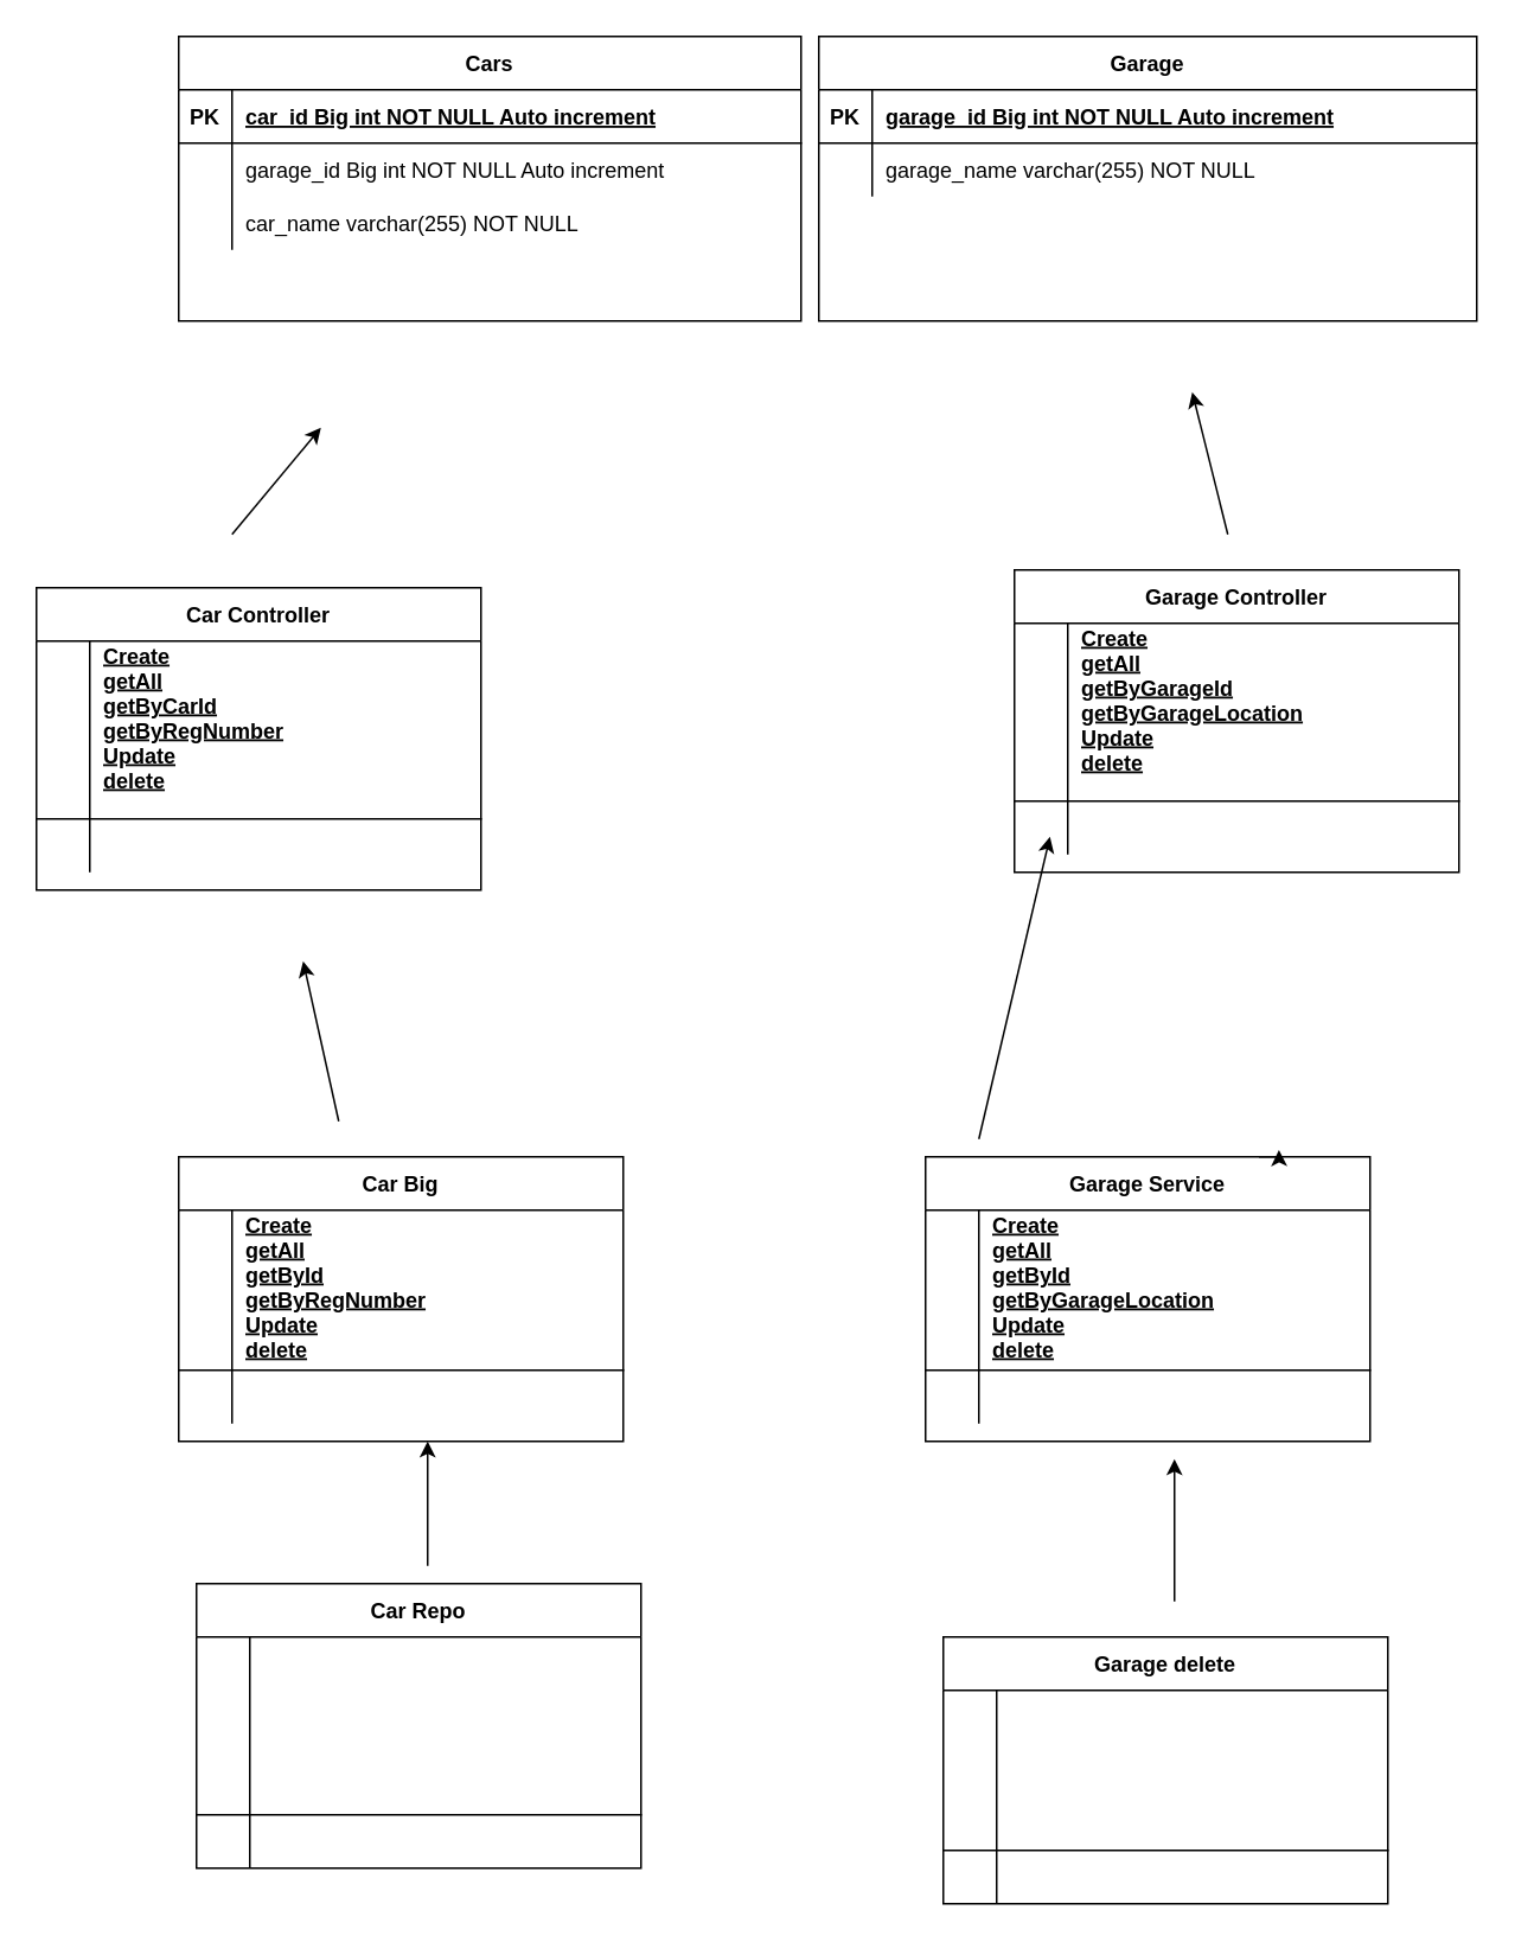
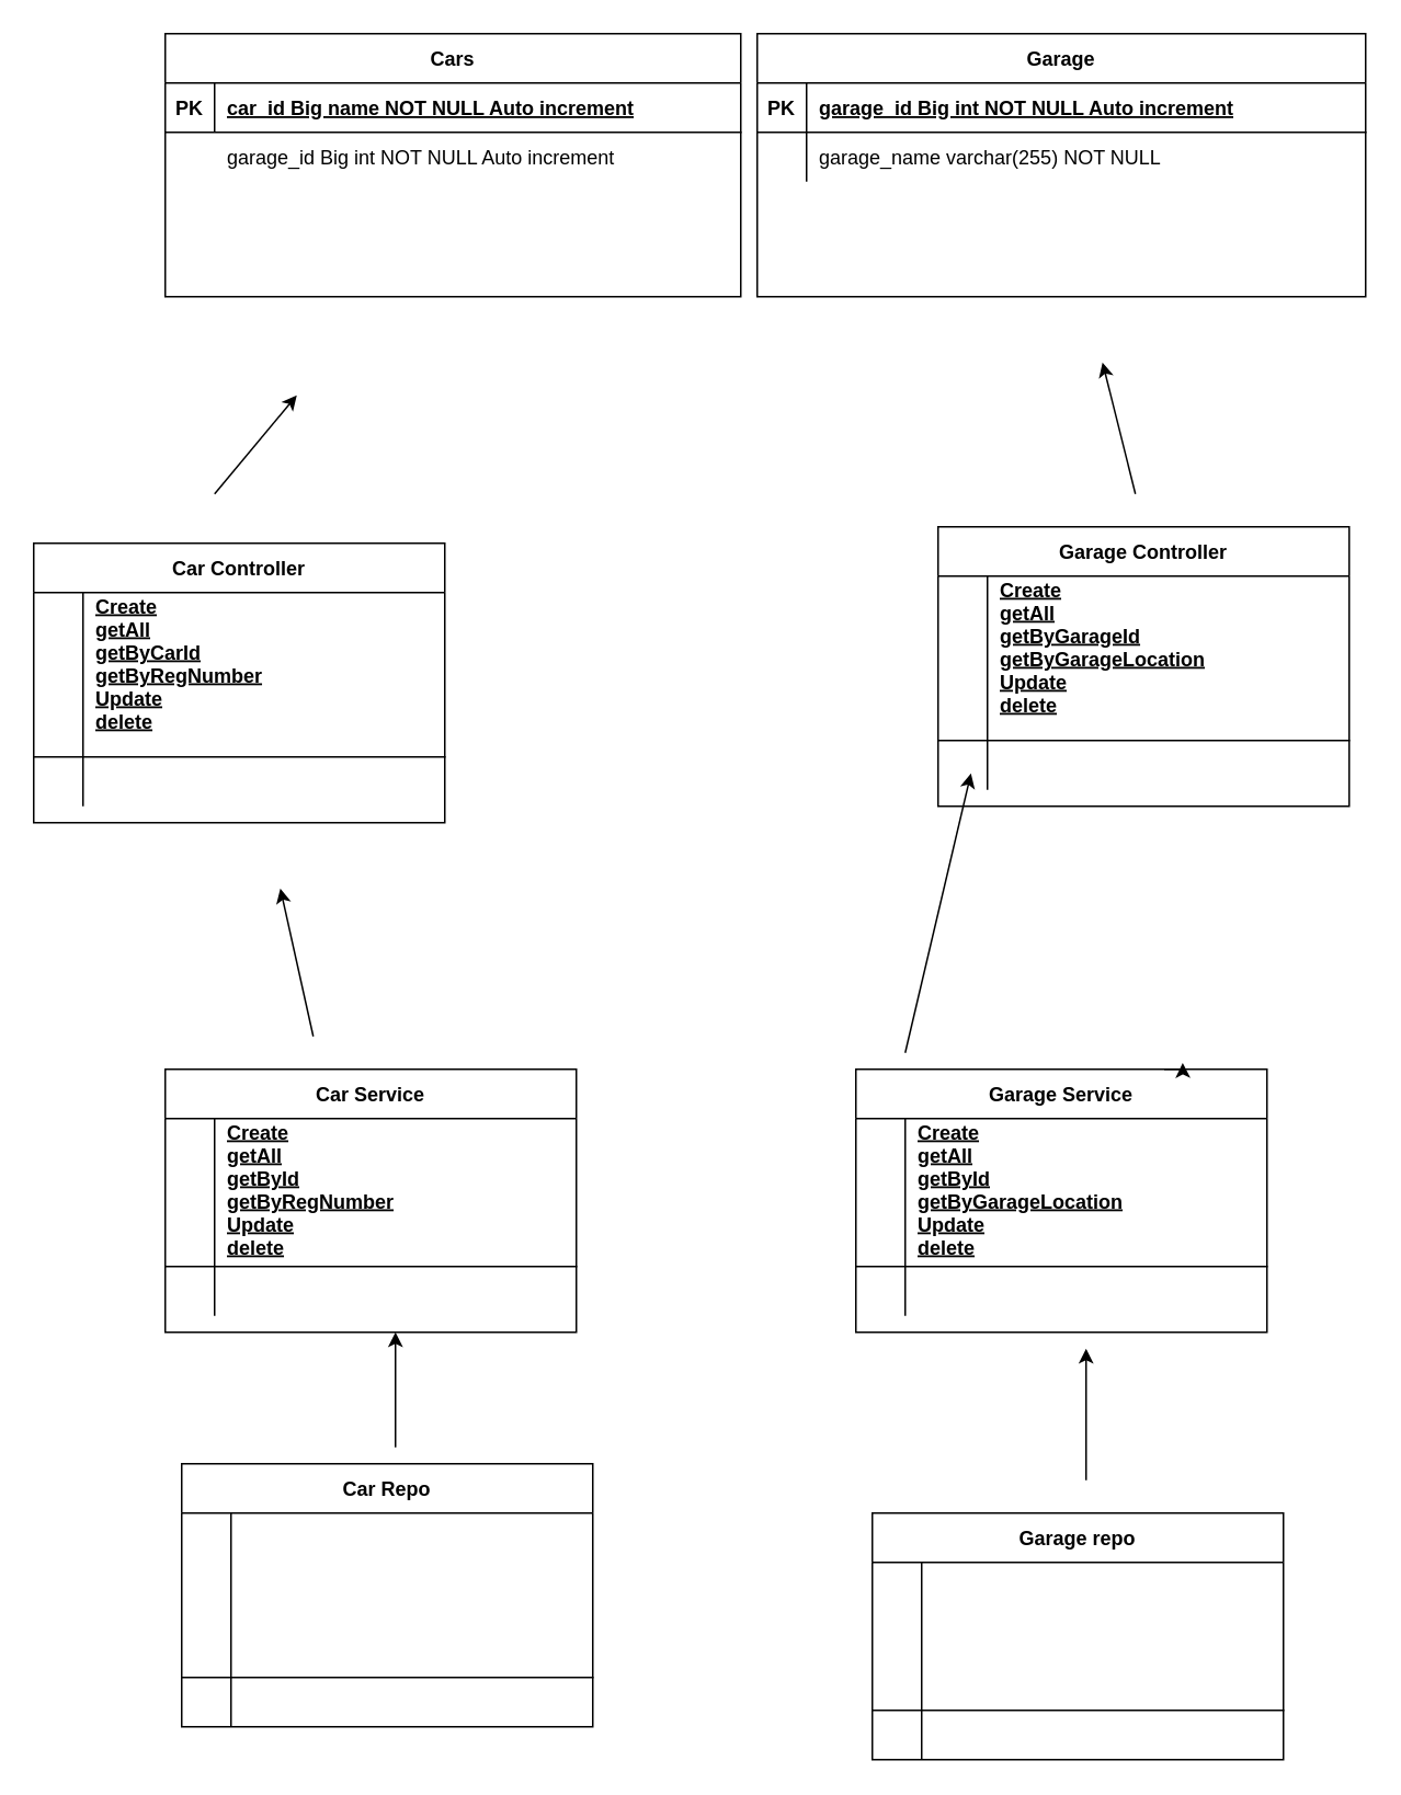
- <mxCell id="28" value="car_id Big int NOT NULL Auto increment" style="shape=partialRectangle;overflow=hidden;connectable=0;fillColor=none;top=0;left=0;bottom=0;right=0;align=left;spacingLeft=6;fontStyle=5;" vertex="1" parent="26"><mxGeometry x="30" width="320" height="30" as="geometry"><mxRectangle width="320" height="30" as="alternateBounds" /></mxGeometry></mxCell>
+ <mxCell id="28" value="car_id Big name NOT NULL Auto increment" style="shape=partialRectangle;overflow=hidden;connectable=0;fillColor=none;top=0;left=0;bottom=0;right=0;align=left;spacingLeft=6;fontStyle=5;" vertex="1" parent="26"><mxGeometry x="30" width="320" height="30" as="geometry"><mxRectangle width="320" height="30" as="alternateBounds" /></mxGeometry></mxCell>
- <mxCell id="33" value="car_name varchar(255) NOT NULL" style="shape=partialRectangle;overflow=hidden;connectable=0;fillColor=none;top=0;left=0;bottom=0;right=0;align=left;spacingLeft=6;" vertex="1" parent="31"><mxGeometry x="30" width="320" height="30" as="geometry"><mxRectangle width="320" height="30" as="alternateBounds" /></mxGeometry></mxCell>
- <mxCell id="9" value="Car Big" style="shape=table;startSize=30;container=1;collapsible=1;childLayout=tableLayout;fixedRows=1;rowLines=0;fontStyle=1;align=center;resizeLast=1;" vertex="1" parent="1"><mxGeometry x="100" y="650" width="250" height="160" as="geometry" /></mxCell>
+ <mxCell id="9" value="Car Service" style="shape=table;startSize=30;container=1;collapsible=1;childLayout=tableLayout;fixedRows=1;rowLines=0;fontStyle=1;align=center;resizeLast=1;" vertex="1" parent="1"><mxGeometry x="100" y="650" width="250" height="160" as="geometry" /></mxCell>
- <mxCell id="62" value="Garage delete" style="shape=table;startSize=30;container=1;collapsible=1;childLayout=tableLayout;fixedRows=1;rowLines=0;fontStyle=1;align=center;resizeLast=1;" vertex="1" parent="1"><mxGeometry x="530" y="920" width="250" height="150" as="geometry" /></mxCell>
+ <mxCell id="62" value="Garage repo" style="shape=table;startSize=30;container=1;collapsible=1;childLayout=tableLayout;fixedRows=1;rowLines=0;fontStyle=1;align=center;resizeLast=1;" vertex="1" parent="1"><mxGeometry x="530" y="920" width="250" height="150" as="geometry" /></mxCell>
